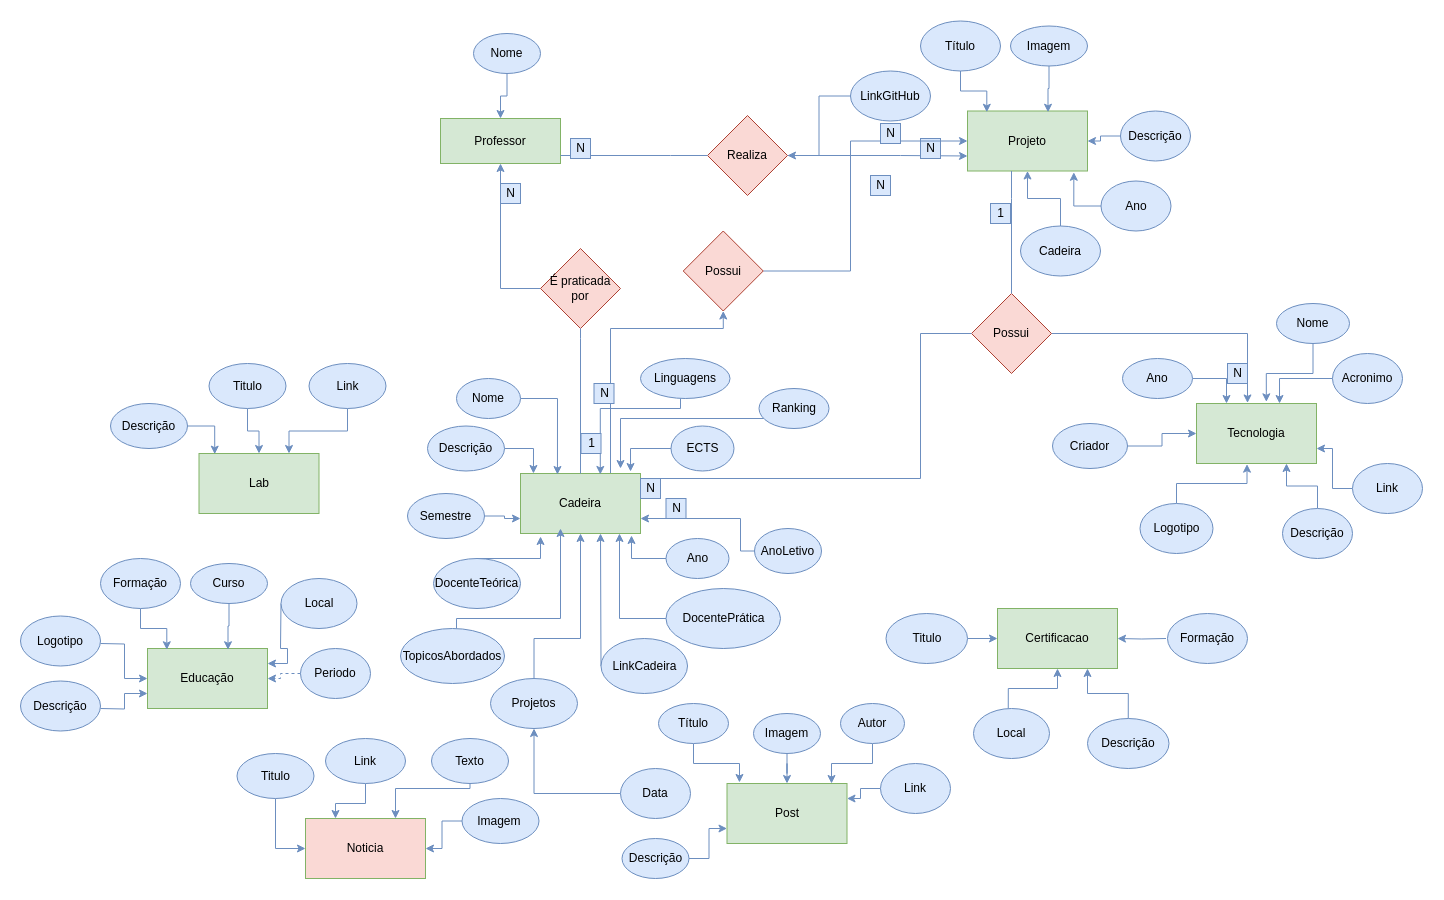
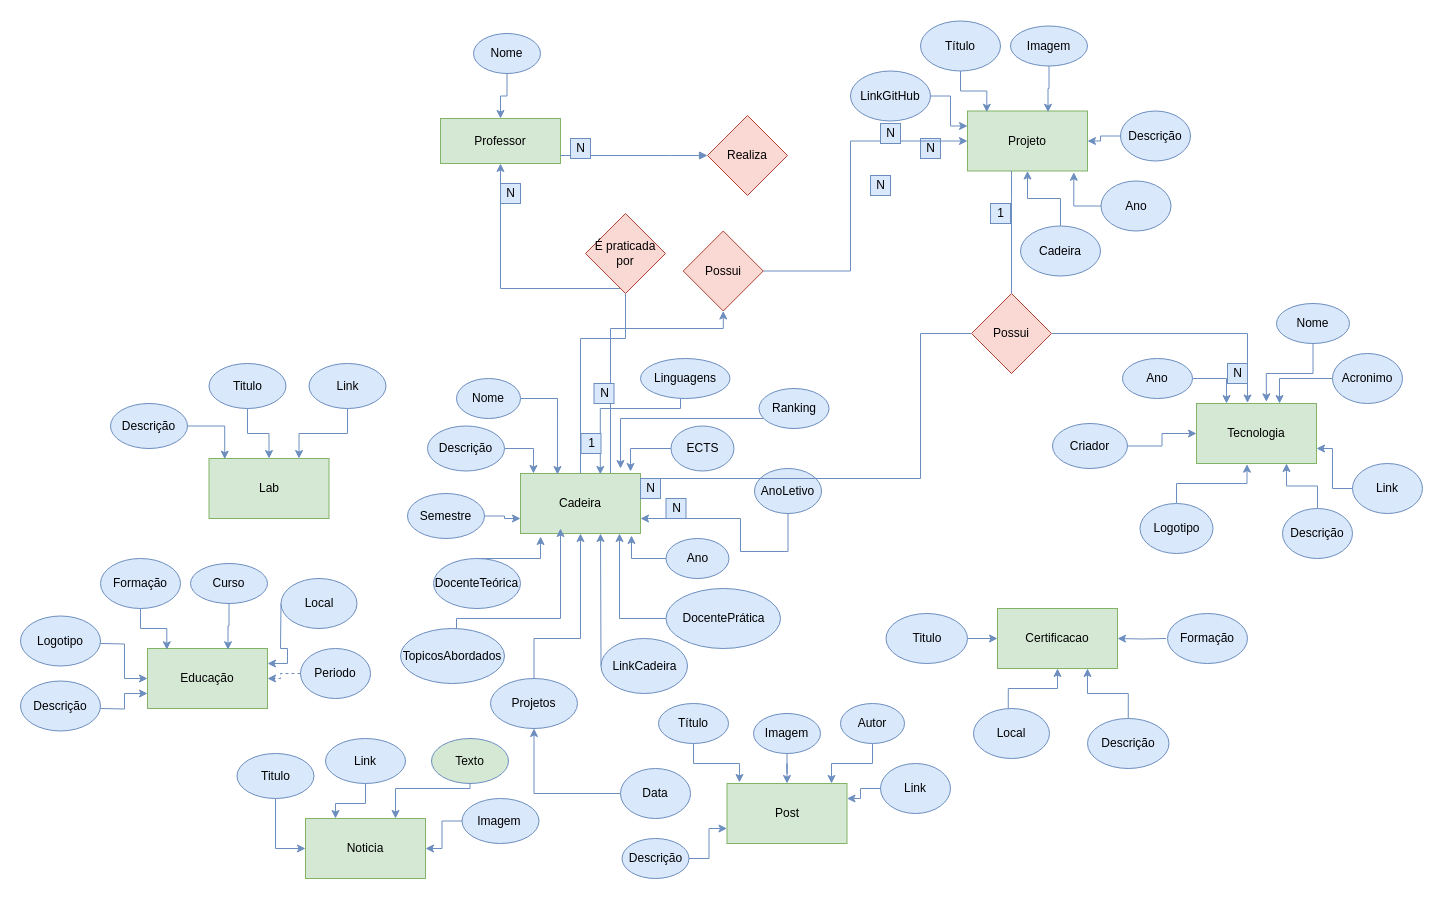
- <mxCell id="46" style="edgeStyle=orthogonalEdgeStyle;rounded=0;orthogonalLoop=1;jettySize=auto;html=1;fillColor=#dae8fc;strokeColor=#6c8ebf;" parent="1" source="47" target="113" edge="1"><mxGeometry relative="1" as="geometry" /></mxCell>
+ <mxCell id="46" style="edgeStyle=orthogonalEdgeStyle;rounded=0;orthogonalLoop=1;jettySize=auto;html=1;entryX=0;entryY=0.25;entryDx=0;entryDy=0;fillColor=#dae8fc;strokeColor=#6c8ebf;" parent="1" source="47" target="7" edge="1"><mxGeometry relative="1" as="geometry" /></mxCell>
- <mxCell id="114" value="" style="edgeStyle=orthogonalEdgeStyle;rounded=0;orthogonalLoop=1;jettySize=auto;html=1;entryX=0;entryY=0.5;entryDx=0;entryDy=0;endArrow=none;fillColor=#dae8fc;strokeColor=#6c8ebf;" parent="1" source="3" target="113" edge="1"><mxGeometry relative="1" as="geometry"><mxPoint x="640" y="155" as="sourcePoint" /><mxPoint x="967" y="155.5" as="targetPoint" /><Array as="points"><mxPoint x="670" y="155" /><mxPoint x="670" y="155" /></Array></mxGeometry></mxCell>
+ <mxCell id="114" value="" style="edgeStyle=orthogonalEdgeStyle;rounded=0;orthogonalLoop=1;jettySize=auto;html=1;entryX=0;entryY=0.5;entryDx=0;entryDy=0;endArrow=block;fillColor=#dae8fc;strokeColor=#6c8ebf;" parent="1" source="3" target="113" edge="1"><mxGeometry relative="1" as="geometry"><mxPoint x="640" y="155" as="sourcePoint" /><mxPoint x="967" y="155.5" as="targetPoint" /><Array as="points"><mxPoint x="670" y="155" /><mxPoint x="670" y="155" /></Array></mxGeometry></mxCell>
- <mxCell id="112" style="edgeStyle=orthogonalEdgeStyle;rounded=0;orthogonalLoop=1;jettySize=auto;html=1;entryX=0;entryY=0.75;entryDx=0;entryDy=0;fillColor=#dae8fc;strokeColor=#6c8ebf;" parent="1" source="113" target="7" edge="1"><mxGeometry relative="1" as="geometry"><Array as="points"><mxPoint x="900" y="155" /><mxPoint x="967" y="156" /></Array></mxGeometry></mxCell>
- <mxCell id="99" value="É praticada por" style="rhombus;whiteSpace=wrap;html=1;fillColor=#fad9d5;strokeColor=#ae4132;" parent="1" vertex="1"><mxGeometry x="540" y="248" width="80" height="80" as="geometry" /></mxCell>
+ <mxCell id="99" value="É praticada por" style="rhombus;whiteSpace=wrap;html=1;fillColor=#fad9d5;strokeColor=#ae4132;" parent="1" vertex="1"><mxGeometry x="585" y="213" width="80" height="80" as="geometry" /></mxCell>
- <mxCell id="5" value="Lab" style="rounded=0;whiteSpace=wrap;html=1;fillColor=#d5e8d4;strokeColor=#82b366;" parent="1" vertex="1"><mxGeometry x="198.5" y="453" width="120" height="60" as="geometry" /></mxCell>
+ <mxCell id="5" value="Lab" style="rounded=0;whiteSpace=wrap;html=1;fillColor=#d5e8d4;strokeColor=#82b366;" parent="1" vertex="1"><mxGeometry x="208.5" y="458" width="120" height="60" as="geometry" /></mxCell>
- <mxCell id="68" value="AnoLetivo" style="ellipse;whiteSpace=wrap;html=1;fillColor=#dae8fc;strokeColor=#6c8ebf;" parent="1" vertex="1"><mxGeometry x="754" y="528" width="67" height="45" as="geometry" /></mxCell>
+ <mxCell id="68" value="AnoLetivo" style="ellipse;whiteSpace=wrap;html=1;fillColor=#dae8fc;strokeColor=#6c8ebf;" parent="1" vertex="1"><mxGeometry x="754" y="468" width="67" height="45" as="geometry" /></mxCell>
- <mxCell id="84" value="Texto" style="ellipse;whiteSpace=wrap;html=1;fillColor=#dae8fc;strokeColor=#6c8ebf;" parent="1" vertex="1"><mxGeometry x="431" y="738" width="77" height="45" as="geometry" /></mxCell>
+ <mxCell id="84" value="Texto" style="ellipse;whiteSpace=wrap;html=1;fillColor=#d5e8d4;strokeColor=#6c8ebf;" parent="1" vertex="1"><mxGeometry x="431" y="738" width="77" height="45" as="geometry" /></mxCell>
- <mxCell id="4" value="Noticia" style="rounded=0;whiteSpace=wrap;html=1;fillColor=#fad9d5;strokeColor=#82b366;" parent="1" vertex="1"><mxGeometry x="305" y="818" width="120" height="60" as="geometry" /></mxCell>
+ <mxCell id="4" value="Noticia" style="rounded=0;whiteSpace=wrap;html=1;fillColor=#d5e8d4;strokeColor=#82b366;" parent="1" vertex="1"><mxGeometry x="305" y="818" width="120" height="60" as="geometry" /></mxCell>
